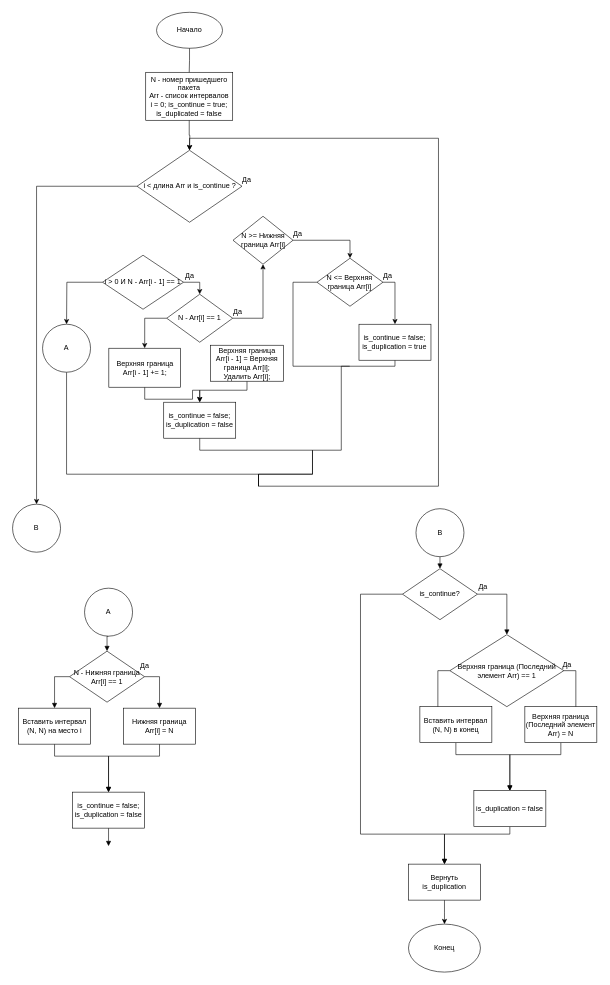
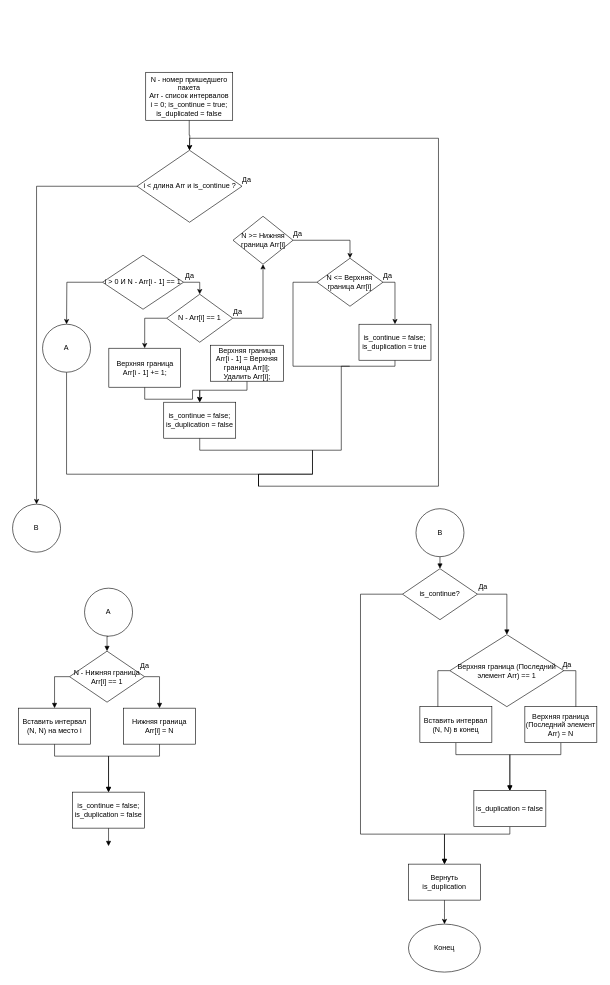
- <mxCell id="2" value="Начало" style="ellipse;whiteSpace=wrap;html=1;" parent="1" vertex="1"><mxGeometry x="260" y="20" width="110" height="60" as="geometry" /></mxCell>
- <mxCell id="34" value="" style="edgeStyle=orthogonalEdgeStyle;rounded=0;orthogonalLoop=1;jettySize=auto;html=1;exitX=0.5;exitY=1;exitDx=0;exitDy=0;endArrow=none;" parent="1" source="2" target="33" edge="1"><mxGeometry relative="1" as="geometry"><mxPoint x="315" y="150" as="targetPoint" /><mxPoint x="315" y="80" as="sourcePoint" /></mxGeometry></mxCell>
